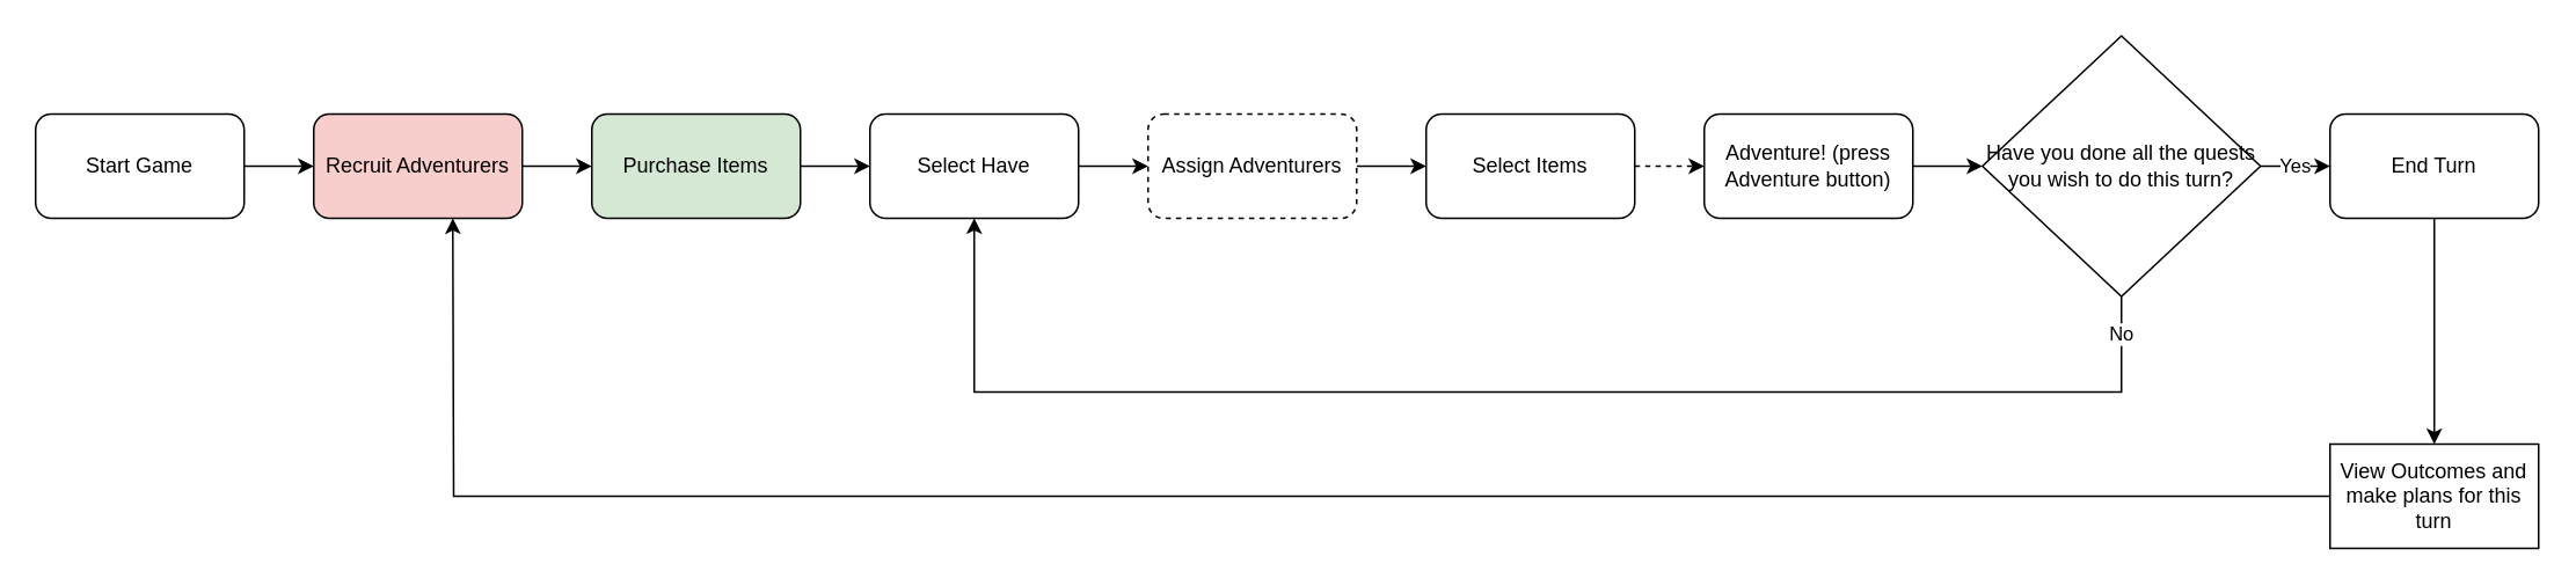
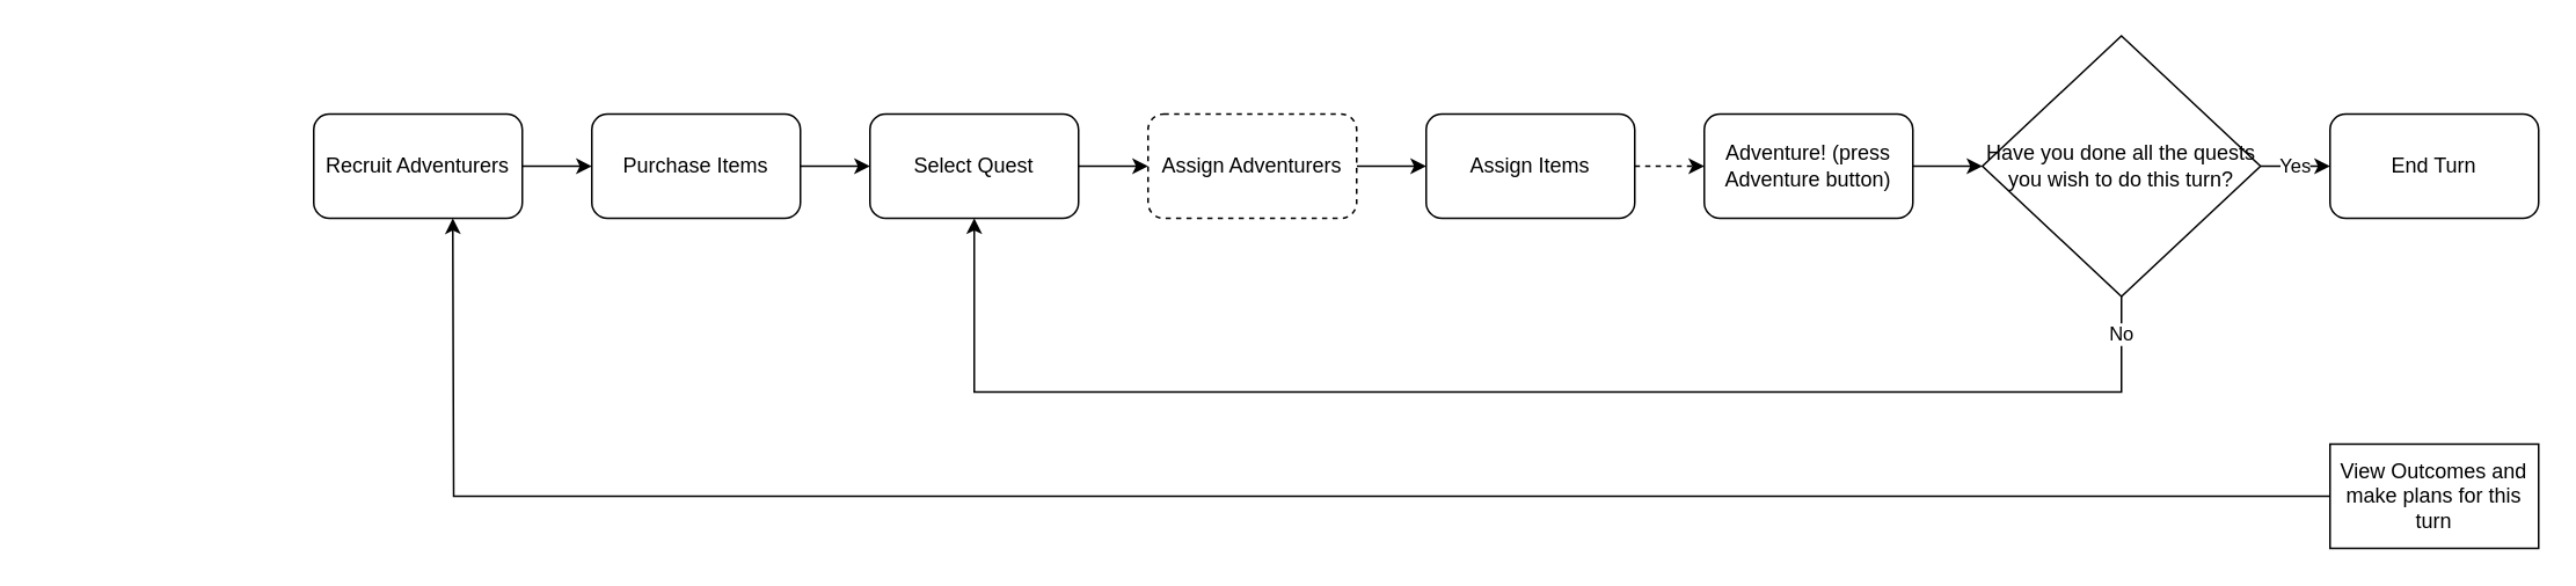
- <mxCell id="3" value="Start Game" style="rounded=1;whiteSpace=wrap;html=1;" vertex="1" parent="1"><mxGeometry x="20" y="65" width="120" height="60" as="geometry" /></mxCell>
- <mxCell id="2" value="" style="edgeStyle=orthogonalEdgeStyle;rounded=0;orthogonalLoop=1;jettySize=auto;html=1;" edge="1" parent="1" source="3" target="5"><mxGeometry relative="1" as="geometry" /></mxCell>
- <mxCell id="5" value="Recruit Adventurers" style="rounded=1;whiteSpace=wrap;html=1;fillColor=#f8cecc;" vertex="1" parent="1"><mxGeometry x="180" y="65" width="120" height="60" as="geometry" /></mxCell>
+ <mxCell id="5" value="Recruit Adventurers" style="rounded=1;whiteSpace=wrap;html=1;" vertex="1" parent="1"><mxGeometry x="180" y="65" width="120" height="60" as="geometry" /></mxCell>
- <mxCell id="20" value="Purchase Items" style="rounded=1;whiteSpace=wrap;html=1;fillColor=#d5e8d4;" vertex="1" parent="1"><mxGeometry x="340" y="65" width="120" height="60" as="geometry" /></mxCell>
+ <mxCell id="20" value="Purchase Items" style="rounded=1;whiteSpace=wrap;html=1;" vertex="1" parent="1"><mxGeometry x="340" y="65" width="120" height="60" as="geometry" /></mxCell>
- <mxCell id="7" value="Select Have" style="rounded=1;whiteSpace=wrap;html=1;" vertex="1" parent="1"><mxGeometry x="500" y="65" width="120" height="60" as="geometry" /></mxCell>
+ <mxCell id="7" value="Select Quest" style="rounded=1;whiteSpace=wrap;html=1;" vertex="1" parent="1"><mxGeometry x="500" y="65" width="120" height="60" as="geometry" /></mxCell>
- <mxCell id="11" value="Select Items" style="rounded=1;whiteSpace=wrap;html=1;" vertex="1" parent="1"><mxGeometry x="820" y="65" width="120" height="60" as="geometry" /></mxCell>
+ <mxCell id="11" value="Assign Items" style="rounded=1;whiteSpace=wrap;html=1;" vertex="1" parent="1"><mxGeometry x="820" y="65" width="120" height="60" as="geometry" /></mxCell>
- <mxCell id="17" style="edgeStyle=orthogonalEdgeStyle;rounded=0;orthogonalLoop=1;jettySize=auto;html=1;entryX=0.5;entryY=0;entryDx=0;entryDy=0;" edge="1" parent="1" source="18" target="22"><mxGeometry relative="1" as="geometry" /></mxCell>
